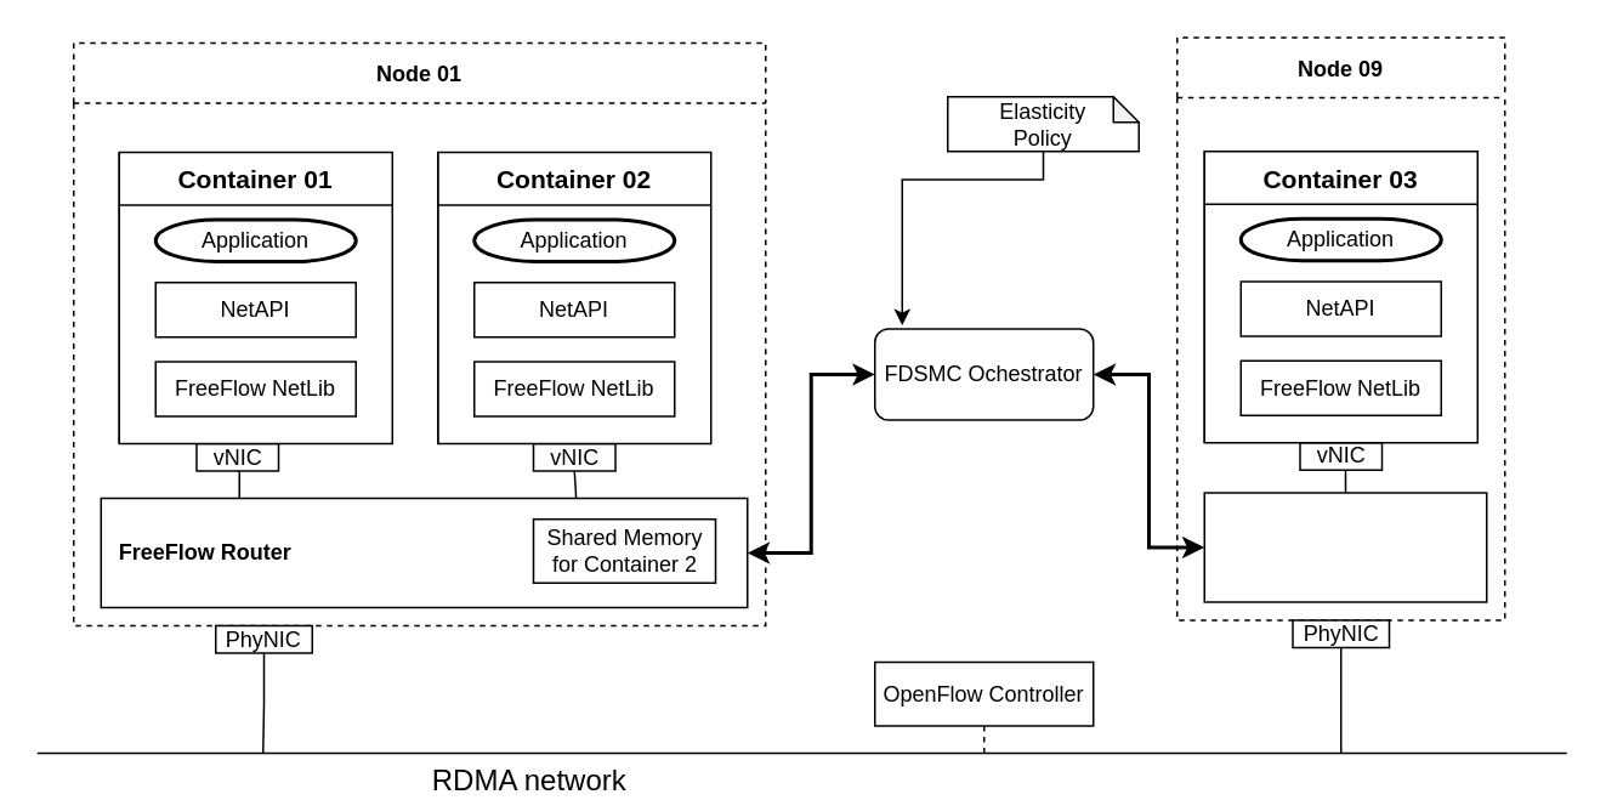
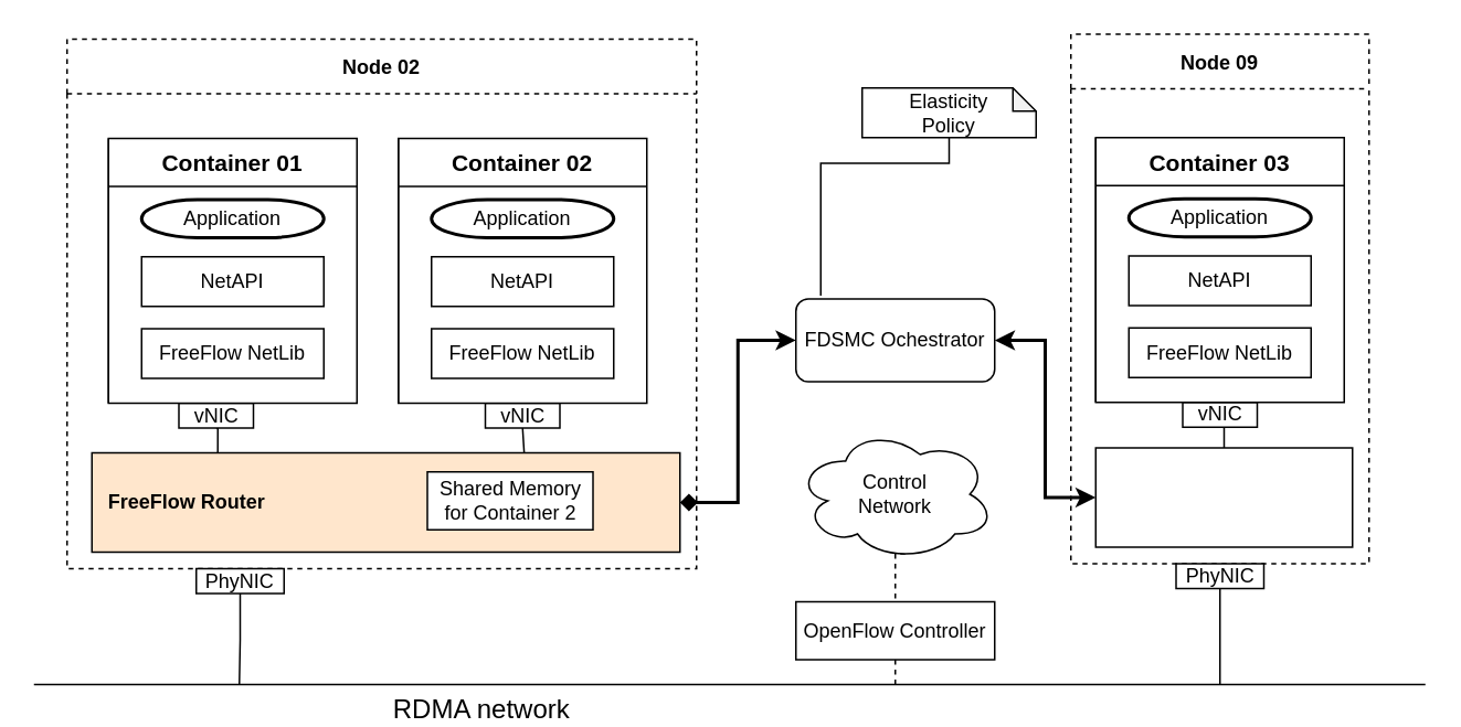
- <mxCell id="2" value="Node 01" style="swimlane;startSize=33;dashed=1;" parent="1" vertex="1"><mxGeometry x="40" y="23" width="380" height="320" as="geometry" /></mxCell>
+ <mxCell id="2" value="Node 02" style="swimlane;startSize=33;dashed=1;" parent="1" vertex="1"><mxGeometry x="40" y="23" width="380" height="320" as="geometry" /></mxCell>
- <mxCell id="33" style="edgeStyle=orthogonalEdgeStyle;rounded=0;orthogonalLoop=1;jettySize=auto;html=1;entryX=0.125;entryY=-0.04;entryDx=0;entryDy=0;entryPerimeter=0;" edge="1" parent="1" source="34" target="32"><mxGeometry relative="1" as="geometry"><Array as="points"><mxPoint x="495" y="98" /></Array></mxGeometry></mxCell>
+ <mxCell id="33" style="edgeStyle=orthogonalEdgeStyle;rounded=0;orthogonalLoop=1;jettySize=auto;html=1;entryX=0.125;entryY=-0.04;entryDx=0;entryDy=0;entryPerimeter=0;endArrow=none;" edge="1" parent="1" source="34" target="32"><mxGeometry relative="1" as="geometry"><Array as="points"><mxPoint x="495" y="98" /></Array></mxGeometry></mxCell>
+ <mxCell id="36" value="Control&lt;br&gt;Network" style="ellipse;shape=cloud;whiteSpace=wrap;html=1;" vertex="1" parent="1"><mxGeometry x="480" y="258" width="120" height="80" as="geometry" /></mxCell>
- <mxCell id="12" value="Shared Memory for Container 2" style="rounded=0;whiteSpace=wrap;html=1;" parent="2" vertex="1"><mxGeometry x="252.5" y="261.5" width="100" height="35" as="geometry" /></mxCell>
+ <mxCell id="12" value="Shared Memory for Container 2" style="rounded=0;whiteSpace=wrap;html=1;" parent="2" vertex="1"><mxGeometry x="217.5" y="261.5" width="100" height="35" as="geometry" /></mxCell>
- <mxCell id="11" value="&lt;b&gt;FreeFlow Router&lt;/b&gt;" style="rounded=0;whiteSpace=wrap;html=1;spacingLeft=-240;" parent="2" vertex="1"><mxGeometry x="15" y="250" width="355" height="60" as="geometry" /></mxCell>
+ <mxCell id="11" value="&lt;b&gt;FreeFlow Router&lt;/b&gt;" style="rounded=0;whiteSpace=wrap;html=1;spacingLeft=-240;fillColor=#ffe6cc;" parent="2" vertex="1"><mxGeometry x="15" y="250" width="355" height="60" as="geometry" /></mxCell>
- <mxCell id="30" style="edgeStyle=orthogonalEdgeStyle;rounded=0;orthogonalLoop=1;jettySize=auto;html=1;entryX=1;entryY=0.5;entryDx=0;entryDy=0;startArrow=classic;startFill=1;strokeWidth=2;" parent="1" source="32" target="11" edge="1"><mxGeometry relative="1" as="geometry" /></mxCell>
+ <mxCell id="30" style="edgeStyle=orthogonalEdgeStyle;rounded=0;orthogonalLoop=1;jettySize=auto;html=1;entryX=1;entryY=0.5;entryDx=0;entryDy=0;startArrow=classic;startFill=1;strokeWidth=2;endArrow=diamond;" parent="1" source="32" target="11" edge="1"><mxGeometry relative="1" as="geometry" /></mxCell>
+ <mxCell id="35" style="edgeStyle=orthogonalEdgeStyle;rounded=0;orthogonalLoop=1;jettySize=auto;html=1;exitX=0.55;exitY=0.95;exitDx=0;exitDy=0;exitPerimeter=0;entryX=0.5;entryY=0;entryDx=0;entryDy=0;endArrow=none;endFill=0;dashed=1;" edge="1" parent="1" source="36" target="38"><mxGeometry relative="1" as="geometry" /></mxCell>
